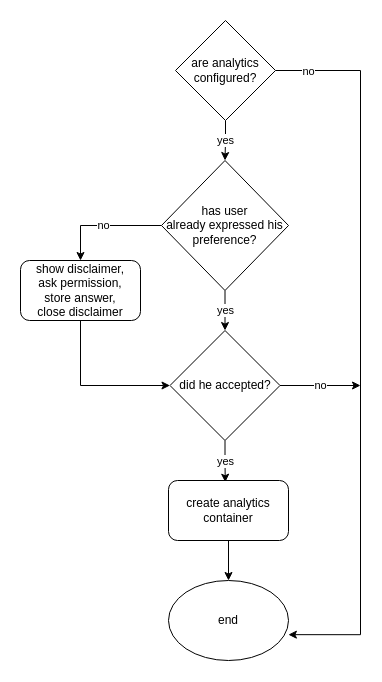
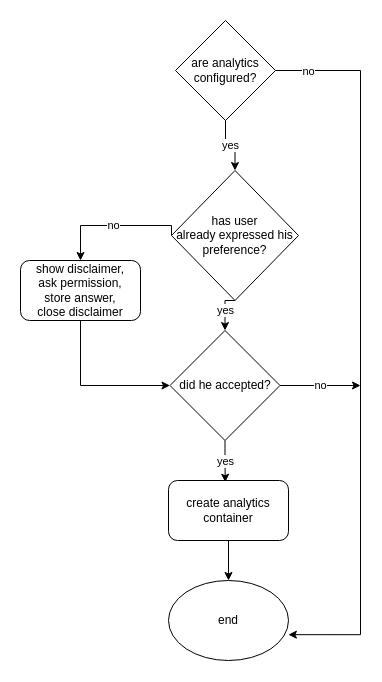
- <mxCell id="8" value="has user already&amp;nbsp;expressed his preference?" style="rhombus;whiteSpace=wrap;html=1;" vertex="1" parent="1"><mxGeometry x="161" y="160" width="127" height="130" as="geometry" /></mxCell>
+ <mxCell id="8" value="has user already&amp;nbsp;expressed his preference?" style="rhombus;whiteSpace=wrap;html=1;" vertex="1" parent="1"><mxGeometry x="171" y="170" width="127" height="130" as="geometry" /></mxCell>
